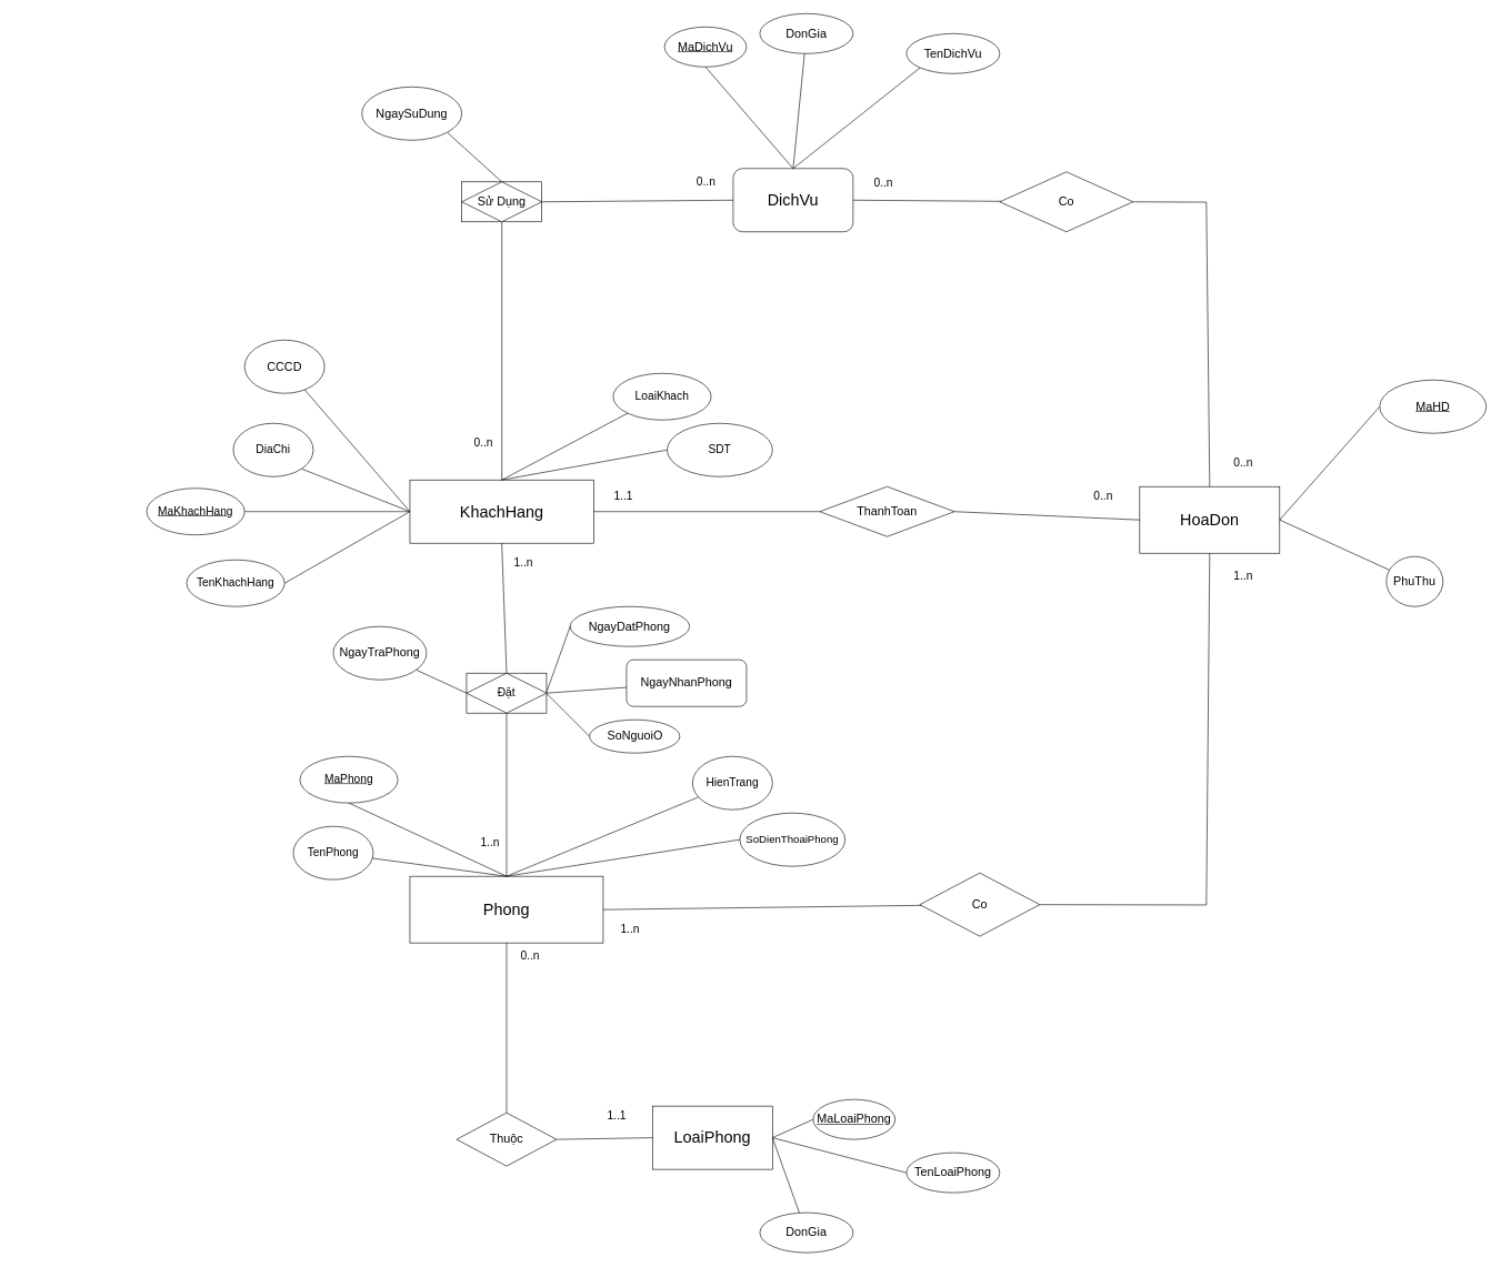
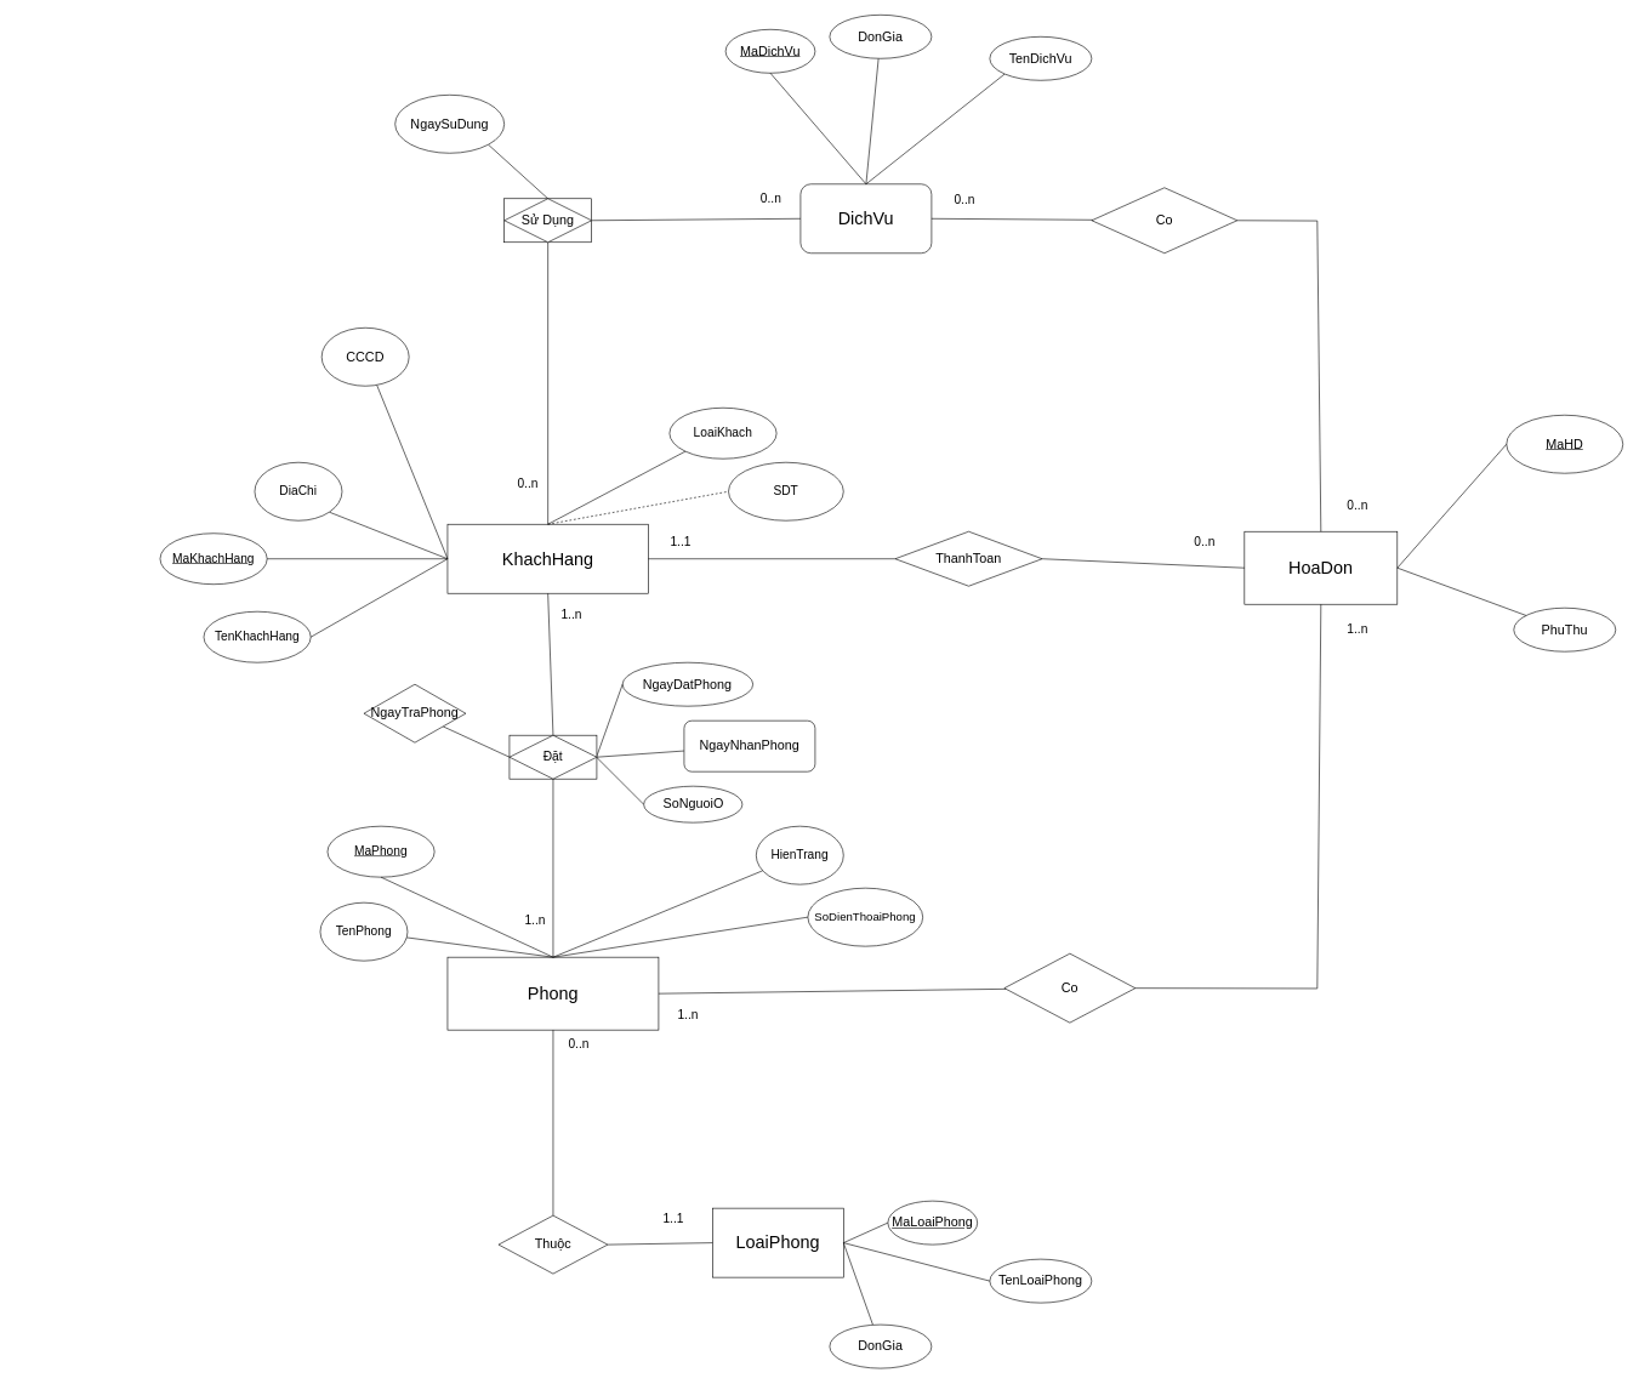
- <mxCell id="49" value="&lt;font style=&quot;font-size: 18px;&quot;&gt;CCCD&lt;/font&gt;" style="ellipse;whiteSpace=wrap;html=1;" parent="1" vertex="1"><mxGeometry x="366" y="510" width="120" height="80" as="geometry" /></mxCell>
+ <mxCell id="49" value="&lt;font style=&quot;font-size: 18px;&quot;&gt;CCCD&lt;/font&gt;" style="ellipse;whiteSpace=wrap;html=1;" parent="1" vertex="1"><mxGeometry x="441" y="450" width="120" height="80" as="geometry" /></mxCell>
- <mxCell id="10" value="" style="endArrow=none;html=1;rounded=0;entryX=0;entryY=0.5;entryDx=0;entryDy=0;exitX=0.5;exitY=0;exitDx=0;exitDy=0;" parent="1" source="2" target="6" edge="1"><mxGeometry width="50" height="50" relative="1" as="geometry"><mxPoint x="980" y="865" as="sourcePoint" /><mxPoint x="1030" y="815" as="targetPoint" /></mxGeometry></mxCell>
+ <mxCell id="10" value="" style="endArrow=none;html=1;rounded=0;entryX=0;entryY=0.5;entryDx=0;entryDy=0;exitX=0.5;exitY=0;exitDx=0;exitDy=0;dashed=1;" parent="1" source="2" target="6" edge="1"><mxGeometry width="50" height="50" relative="1" as="geometry"><mxPoint x="980" y="865" as="sourcePoint" /><mxPoint x="1030" y="815" as="targetPoint" /></mxGeometry></mxCell>
- <mxCell id="54" value="&lt;font style=&quot;font-size: 18px;&quot;&gt;PhuThu&lt;/font&gt;" style="ellipse;whiteSpace=wrap;html=1;" parent="1" vertex="1"><mxGeometry x="2079" y="835" width="85" height="75" as="geometry" /></mxCell>
+ <mxCell id="54" value="&lt;font style=&quot;font-size: 18px;&quot;&gt;PhuThu&lt;/font&gt;" style="ellipse;whiteSpace=wrap;html=1;" parent="1" vertex="1"><mxGeometry x="2079" y="835" width="140" height="60" as="geometry" /></mxCell>
- <mxCell id="41" value="&lt;font style=&quot;font-size: 18px;&quot;&gt;NgayTraPhong&lt;/font&gt;" style="ellipse;whiteSpace=wrap;html=1;" parent="1" vertex="1"><mxGeometry x="499" y="940" width="140" height="80" as="geometry" /></mxCell>
+ <mxCell id="41" value="&lt;font style=&quot;font-size: 18px;&quot;&gt;NgayTraPhong&lt;/font&gt;" style="rhombus;whiteSpace=wrap;html=1;" parent="1" vertex="1"><mxGeometry x="499" y="940" width="140" height="80" as="geometry" /></mxCell>
